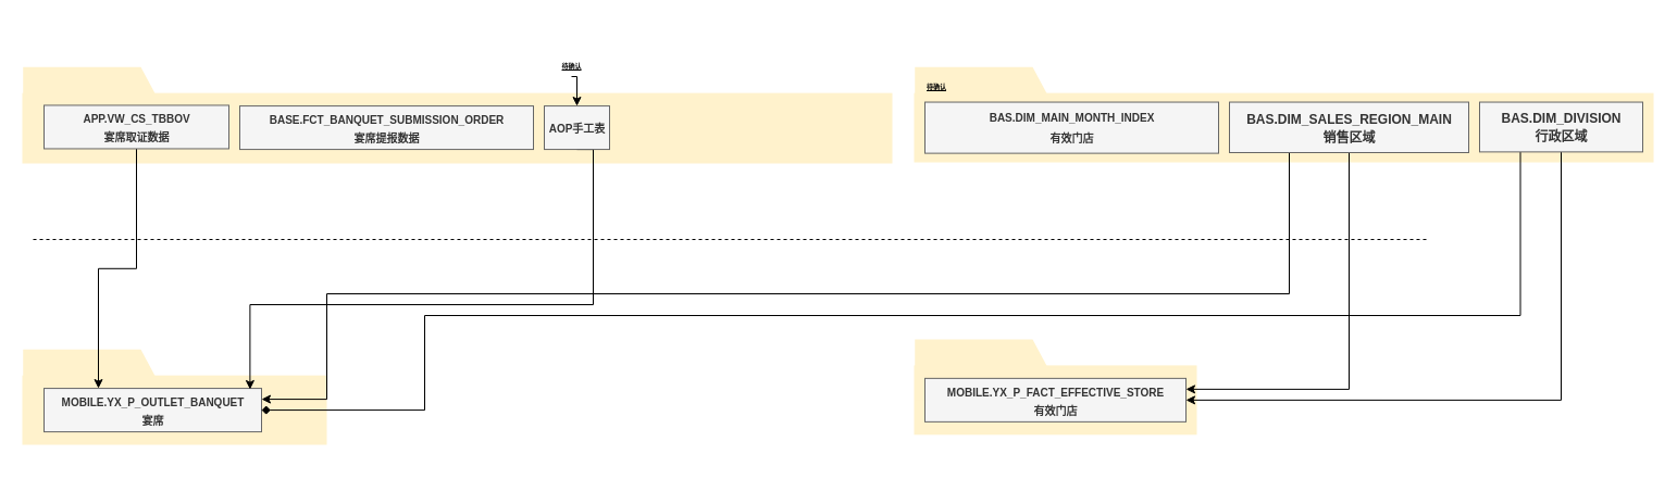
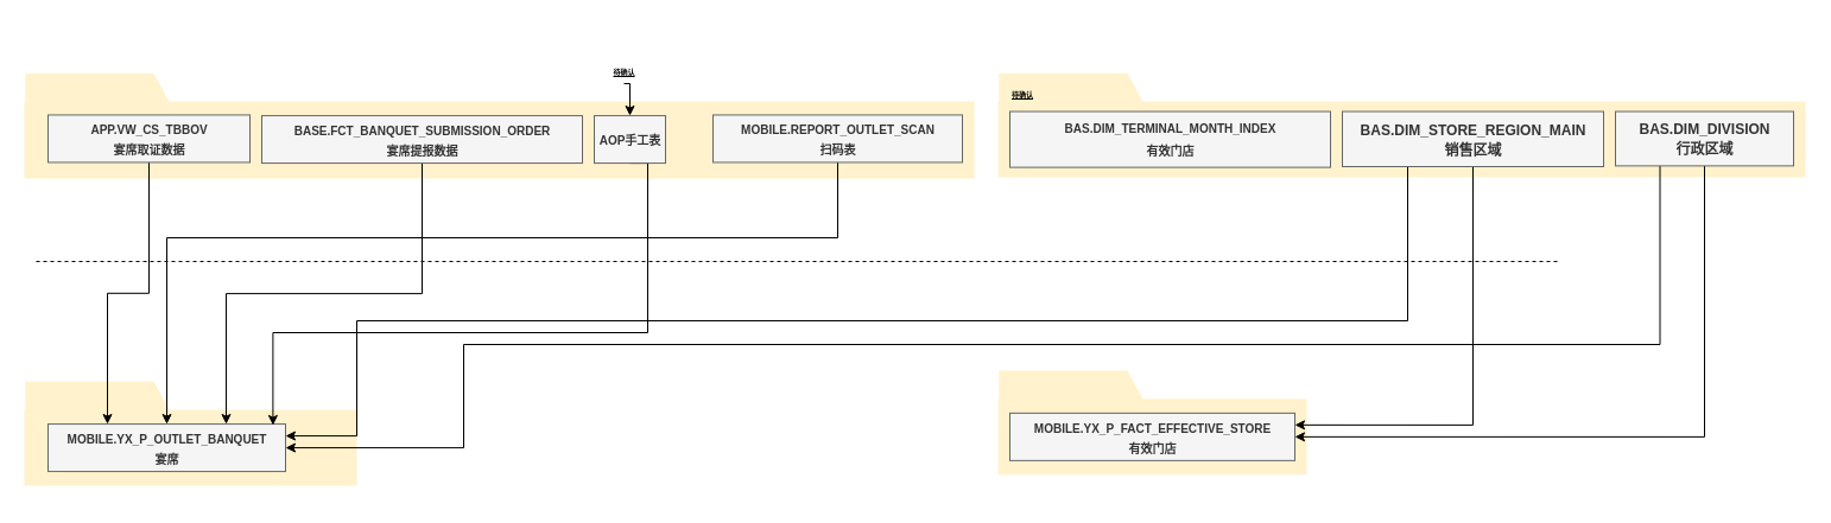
+ <mxCell id="30" value="&lt;font style=&quot;font-size: 10px;&quot;&gt;MOBILE.REPORT_OUTLET_SCAN&lt;br&gt;扫码表&lt;br&gt;&lt;/font&gt;" style="text;strokeColor=#666666;fillColor=#f5f5f5;html=1;fontSize=14;fontStyle=1;verticalAlign=middle;align=center;rounded=0;shadow=0;sketch=0;arcSize=12;strokeWidth=1;fontColor=#333333;" vertex="1" parent="1"><mxGeometry x="600" y="96.46" width="210" height="40" as="geometry" /></mxCell>
- <mxCell id="15" value="&lt;font style=&quot;font-size: 10px;&quot;&gt;&lt;br&gt;&lt;table width=&quot;69&quot; cellspacing=&quot;0&quot; cellpadding=&quot;0&quot; border=&quot;0&quot;&gt;&lt;tbody&gt;&lt;tr style=&quot;height:14.0pt&quot; height=&quot;19&quot;&gt;  &lt;td style=&quot;height:14.0pt;width:52pt&quot; width=&quot;69&quot; height=&quot;19&quot;&gt;BAS.DIM_MAIN_MONTH_INDEX&lt;/td&gt;&lt;/tr&gt;&lt;/tbody&gt;&lt;/table&gt;有效门店&lt;br&gt;&lt;br&gt;&lt;/font&gt;" style="text;strokeColor=#666666;fillColor=#f5f5f5;html=1;fontSize=14;fontStyle=1;verticalAlign=middle;align=center;rounded=0;shadow=0;sketch=0;arcSize=12;strokeWidth=1;fontColor=#333333;" vertex="1" parent="1"><mxGeometry x="850" y="93.54" width="270" height="47.08" as="geometry" /></mxCell>
+ <mxCell id="15" value="&lt;font style=&quot;font-size: 10px;&quot;&gt;&lt;br&gt;&lt;table width=&quot;69&quot; cellspacing=&quot;0&quot; cellpadding=&quot;0&quot; border=&quot;0&quot;&gt;&lt;tbody&gt;&lt;tr style=&quot;height:14.0pt&quot; height=&quot;19&quot;&gt;  &lt;td style=&quot;height:14.0pt;width:52pt&quot; width=&quot;69&quot; height=&quot;19&quot;&gt;BAS.DIM_TERMINAL_MONTH_INDEX&lt;/td&gt;&lt;/tr&gt;&lt;/tbody&gt;&lt;/table&gt;有效门店&lt;br&gt;&lt;br&gt;&lt;/font&gt;" style="text;strokeColor=#666666;fillColor=#f5f5f5;html=1;fontSize=14;fontStyle=1;verticalAlign=middle;align=center;rounded=0;shadow=0;sketch=0;arcSize=12;strokeWidth=1;fontColor=#333333;" vertex="1" parent="1"><mxGeometry x="850" y="93.54" width="270" height="47.08" as="geometry" /></mxCell>
- <mxCell id="18" value="&lt;font style=&quot;&quot;&gt;&lt;font style=&quot;font-size: 12px;&quot;&gt;BAS.DIM_SALES_REGION_MAIN&lt;br&gt;销售区域&lt;/font&gt;&lt;br&gt;&lt;/font&gt;" style="text;strokeColor=#666666;fillColor=#f5f5f5;html=1;fontSize=14;fontStyle=1;verticalAlign=middle;align=center;rounded=0;shadow=0;sketch=0;arcSize=12;strokeWidth=1;fontColor=#333333;" vertex="1" parent="1"><mxGeometry x="1130" y="93.54" width="220" height="46.46" as="geometry" /></mxCell>
+ <mxCell id="18" value="&lt;font style=&quot;&quot;&gt;&lt;font style=&quot;font-size: 12px;&quot;&gt;BAS.DIM_STORE_REGION_MAIN&lt;br&gt;销售区域&lt;/font&gt;&lt;br&gt;&lt;/font&gt;" style="text;strokeColor=#666666;fillColor=#f5f5f5;html=1;fontSize=14;fontStyle=1;verticalAlign=middle;align=center;rounded=0;shadow=0;sketch=0;arcSize=12;strokeWidth=1;fontColor=#333333;" vertex="1" parent="1"><mxGeometry x="1130" y="93.54" width="220" height="46.46" as="geometry" /></mxCell>
+ <mxCell id="29" style="edgeStyle=orthogonalEdgeStyle;rounded=0;orthogonalLoop=1;jettySize=auto;html=1;exitX=0.5;exitY=1;exitDx=0;exitDy=0;entryX=0.5;entryY=0;entryDx=0;entryDy=0;fontSize=6;" edge="1" parent="1" source="30" target="12"><mxGeometry relative="1" as="geometry"><Array as="points"><mxPoint x="705" y="200" /><mxPoint x="140" y="200" /></Array></mxGeometry></mxCell>
+ <mxCell id="10" style="edgeStyle=orthogonalEdgeStyle;rounded=0;orthogonalLoop=1;jettySize=auto;html=1;exitX=0.5;exitY=1;exitDx=0;exitDy=0;entryX=0.75;entryY=0;entryDx=0;entryDy=0;fontSize=6;" edge="1" parent="1" source="11" target="12"><mxGeometry relative="1" as="geometry" /></mxCell>
- <mxCell id="20" style="edgeStyle=orthogonalEdgeStyle;rounded=0;orthogonalLoop=1;jettySize=auto;html=1;exitX=0.25;exitY=1;exitDx=0;exitDy=0;entryX=1;entryY=0.5;entryDx=0;entryDy=0;fontSize=6;endArrow=diamond;" edge="1" parent="1" source="21" target="12"><mxGeometry relative="1" as="geometry"><Array as="points"><mxPoint x="1398" y="290" /><mxPoint x="390" y="290" /><mxPoint x="390" y="377" /></Array></mxGeometry></mxCell>
+ <mxCell id="20" style="edgeStyle=orthogonalEdgeStyle;rounded=0;orthogonalLoop=1;jettySize=auto;html=1;exitX=0.25;exitY=1;exitDx=0;exitDy=0;entryX=1;entryY=0.5;entryDx=0;entryDy=0;fontSize=6;" edge="1" parent="1" source="21" target="12"><mxGeometry relative="1" as="geometry"><Array as="points"><mxPoint x="1398" y="290" /><mxPoint x="390" y="290" /><mxPoint x="390" y="377" /></Array></mxGeometry></mxCell>
